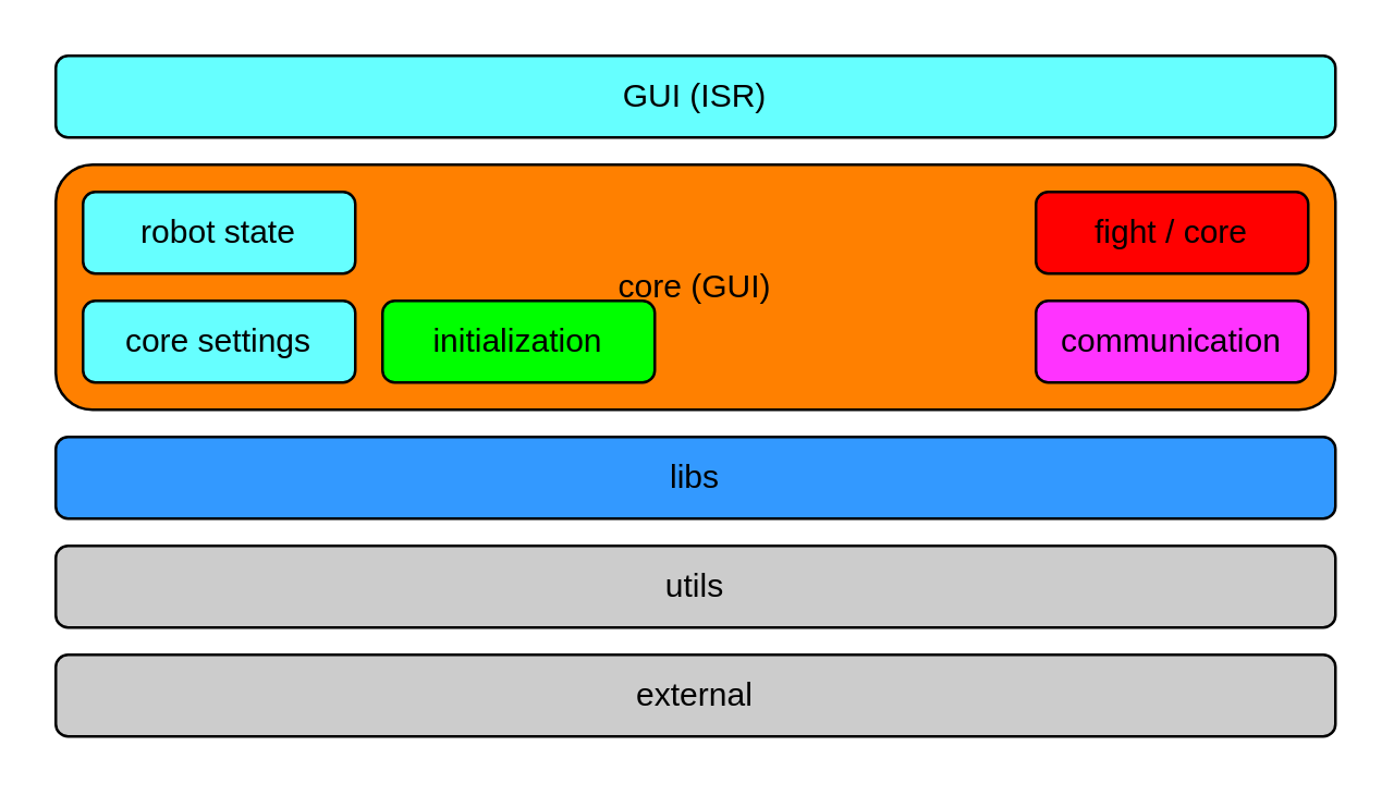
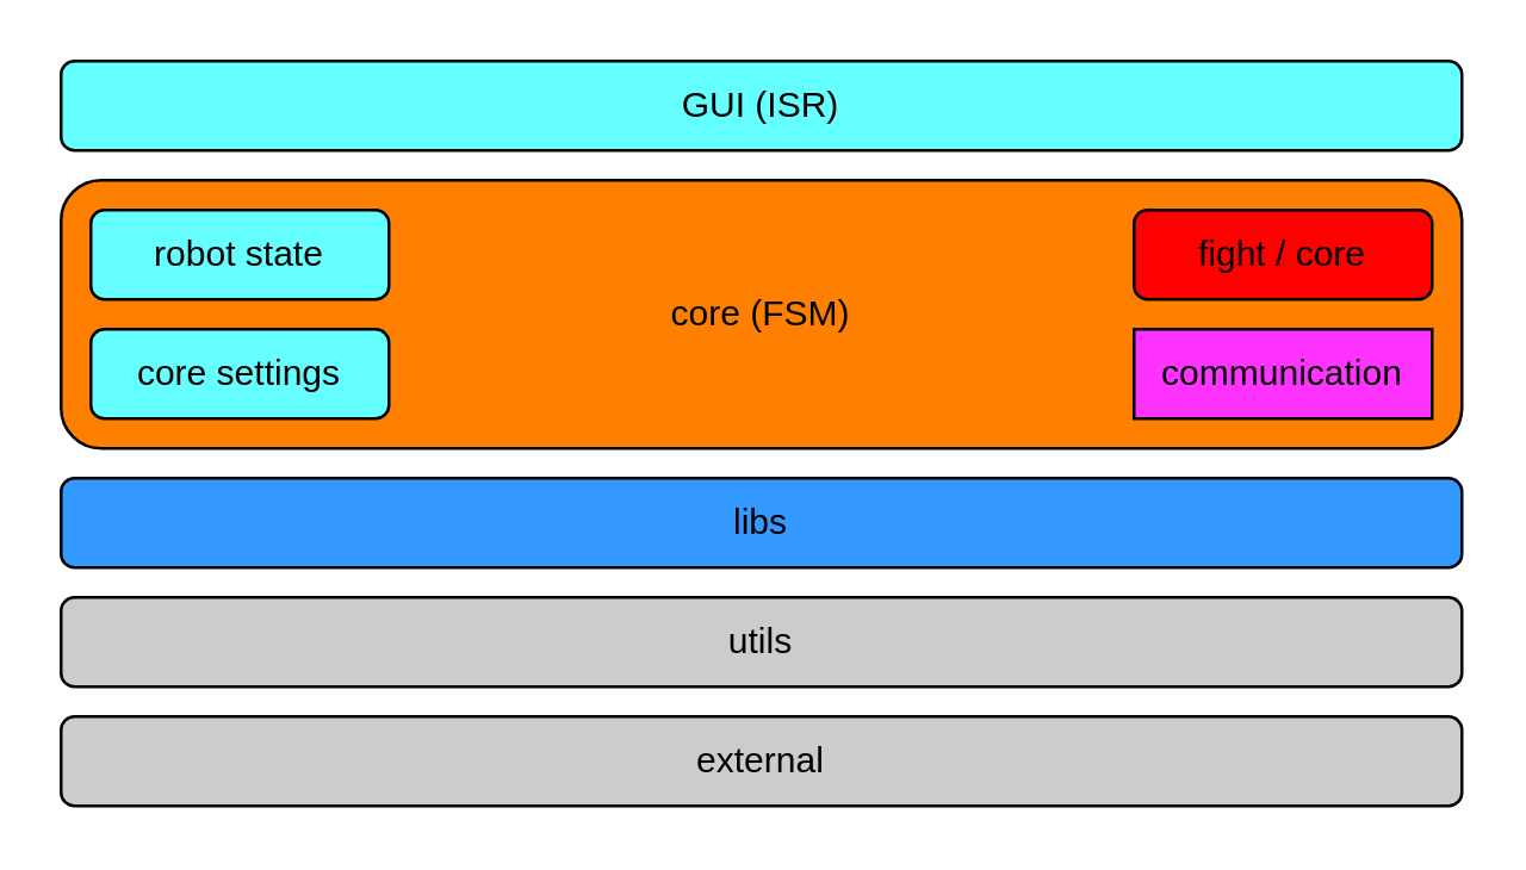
- <mxCell id="4" value="core (GUI)" style="rounded=1;whiteSpace=wrap;html=1;fillColor=#FF8000;" vertex="1" parent="1"><mxGeometry x="20" y="60" width="470" height="90" as="geometry" /></mxCell>
+ <mxCell id="4" value="core (FSM)" style="rounded=1;whiteSpace=wrap;html=1;fillColor=#FF8000;" vertex="1" parent="1"><mxGeometry x="20" y="60" width="470" height="90" as="geometry" /></mxCell>
- <mxCell id="11" value="initialization" style="rounded=1;whiteSpace=wrap;html=1;fillColor=#00FF00;" vertex="1" parent="1"><mxGeometry x="140" y="110" width="100" height="30" as="geometry" /></mxCell>
- <mxCell id="7" value="communication" style="rounded=1;whiteSpace=wrap;html=1;fillColor=#FF33FF;" vertex="1" parent="1"><mxGeometry x="380" y="110" width="100" height="30" as="geometry" /></mxCell>
+ <mxCell id="7" value="communication" style="whiteSpace=wrap;html=1;fillColor=#FF33FF;rounded=0;" vertex="1" parent="1"><mxGeometry x="380" y="110" width="100" height="30" as="geometry" /></mxCell>
